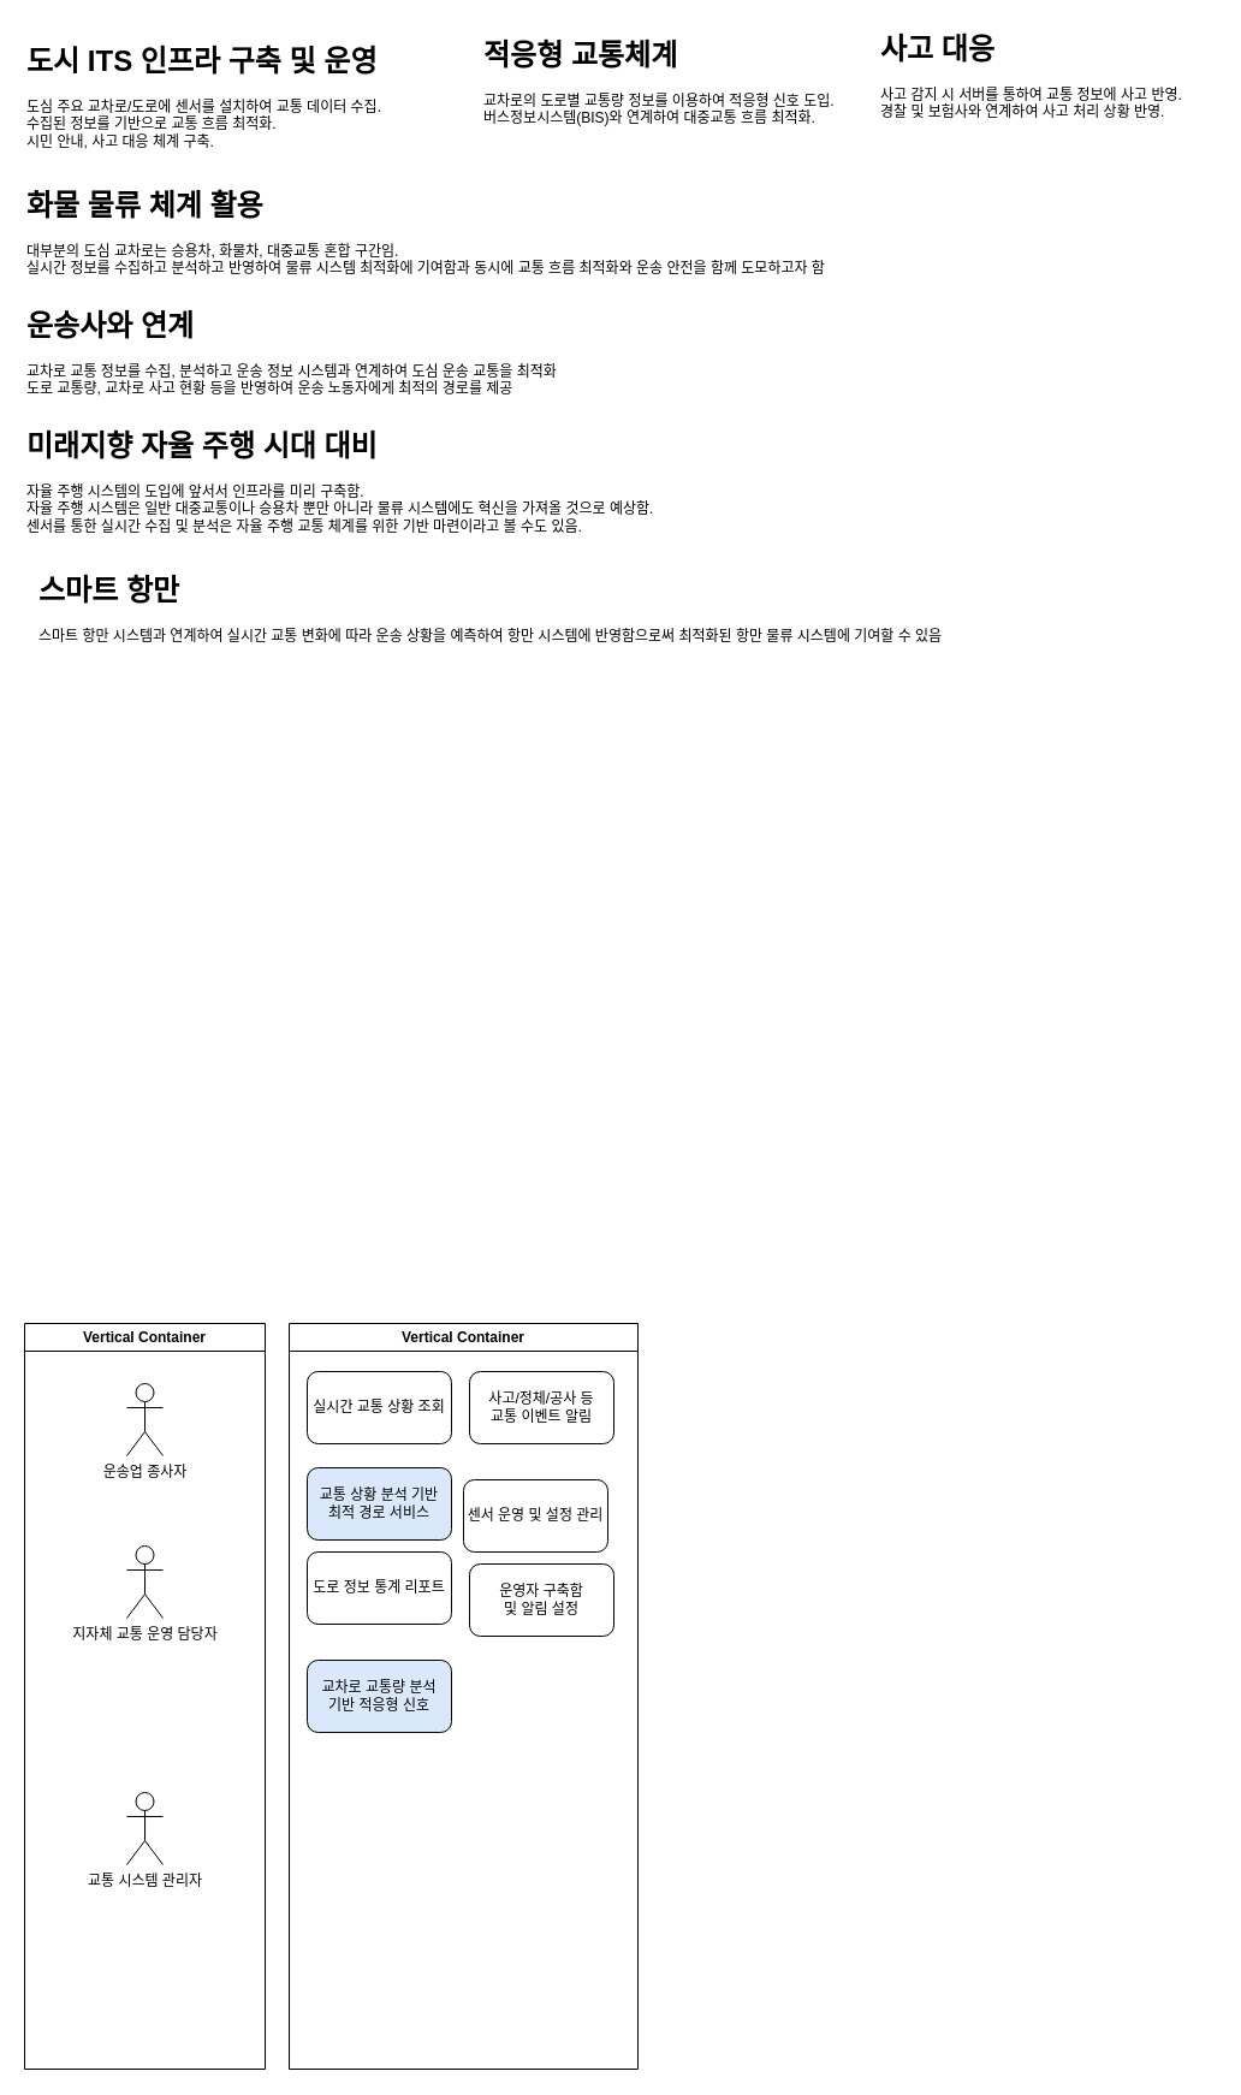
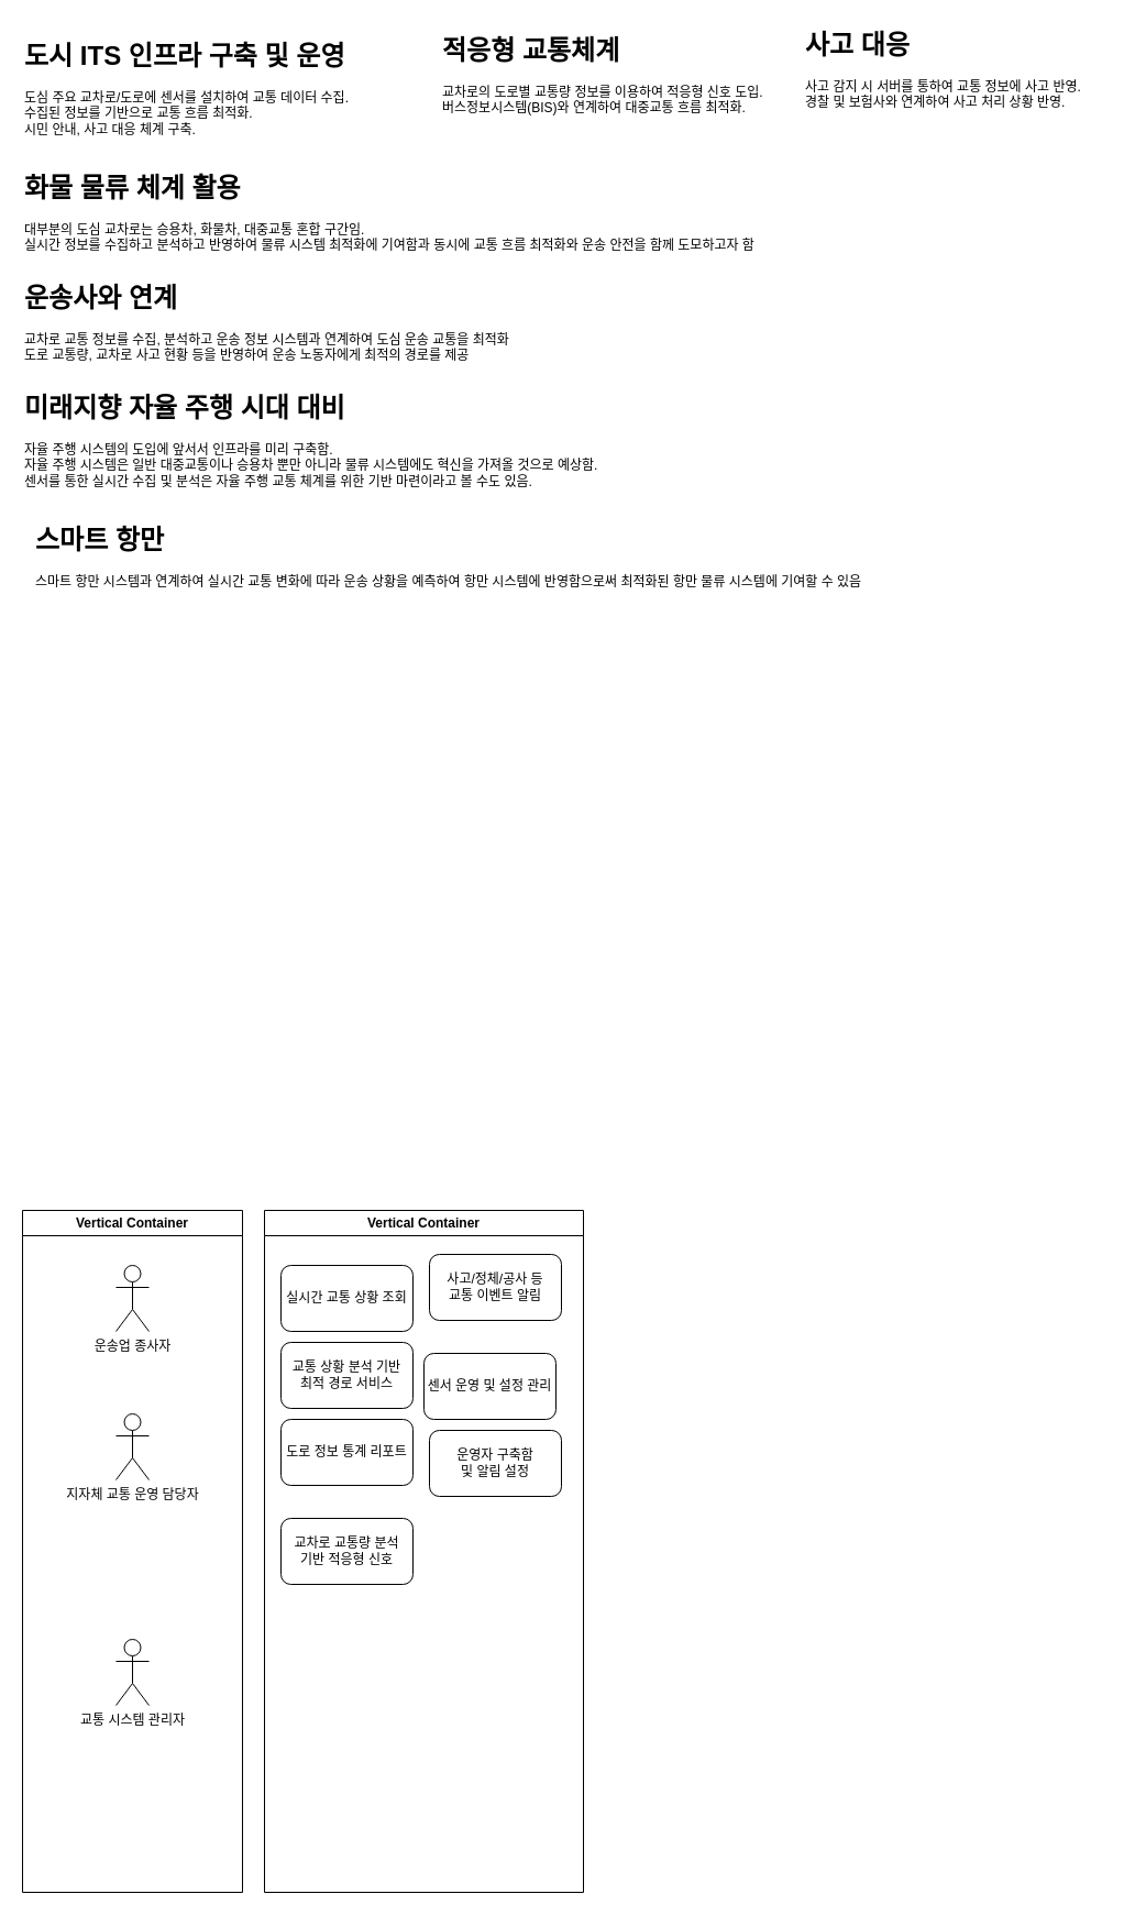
- <mxCell id="14" value="실시간 교통 상황 조회" style="rounded=1;whiteSpace=wrap;html=1;" vertex="1" parent="13"><mxGeometry x="15" y="40" width="120" height="60" as="geometry" /></mxCell>
+ <mxCell id="14" value="실시간 교통 상황 조회" style="rounded=1;whiteSpace=wrap;html=1;" vertex="1" parent="13"><mxGeometry x="15" y="50" width="120" height="60" as="geometry" /></mxCell>
- <mxCell id="15" value="교통 상황 분석 기반&lt;div&gt;최적 경로 서비스&lt;/div&gt;" style="rounded=1;whiteSpace=wrap;html=1;fillColor=#dae8fc;" vertex="1" parent="13"><mxGeometry x="15" y="120" width="120" height="60" as="geometry" /></mxCell>
+ <mxCell id="15" value="교통 상황 분석 기반&lt;div&gt;최적 경로 서비스&lt;/div&gt;" style="rounded=1;whiteSpace=wrap;html=1;" vertex="1" parent="13"><mxGeometry x="15" y="120" width="120" height="60" as="geometry" /></mxCell>
- <mxCell id="17" value="교차로 교통량 분석&lt;div&gt;기반 적응형 신호&lt;/div&gt;" style="rounded=1;whiteSpace=wrap;html=1;fillColor=#dae8fc;" vertex="1" parent="13"><mxGeometry x="15" y="280" width="120" height="60" as="geometry" /></mxCell>
+ <mxCell id="17" value="교차로 교통량 분석&lt;div&gt;기반 적응형 신호&lt;/div&gt;" style="rounded=1;whiteSpace=wrap;html=1;" vertex="1" parent="13"><mxGeometry x="15" y="280" width="120" height="60" as="geometry" /></mxCell>
